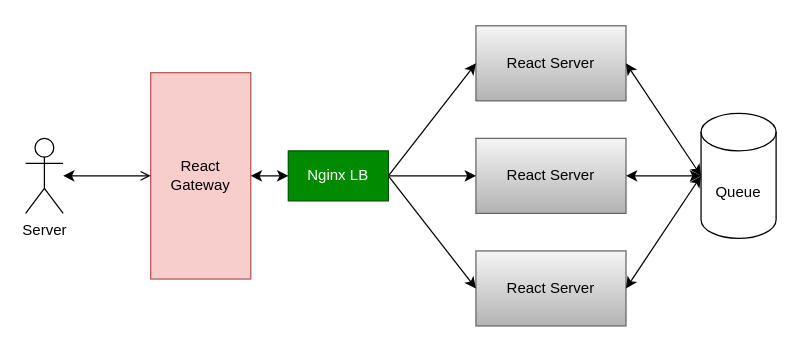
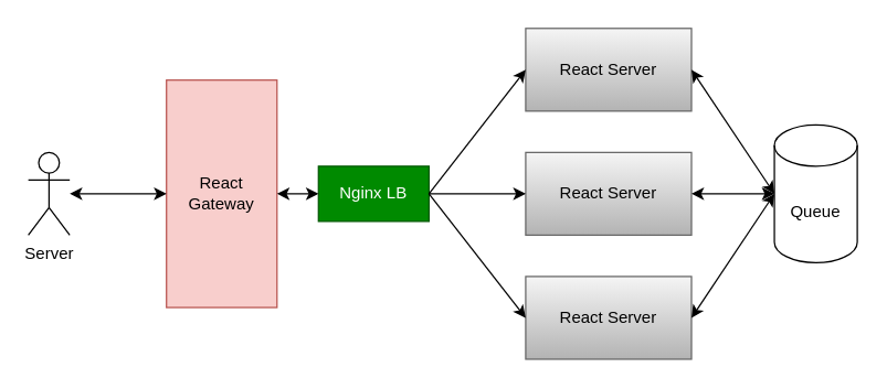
- <mxCell id="4" value="" style="endArrow=open;startArrow=classic;html=1;rounded=0;entryX=0;entryY=0.5;entryDx=0;entryDy=0;" edge="1" parent="1" source="2" target="3"><mxGeometry width="50" height="50" relative="1" as="geometry"><mxPoint x="40" y="200" as="sourcePoint" /><mxPoint x="90" y="150" as="targetPoint" /></mxGeometry></mxCell>
+ <mxCell id="4" value="" style="endArrow=classic;startArrow=classic;html=1;rounded=0;entryX=0;entryY=0.5;entryDx=0;entryDy=0;" edge="1" parent="1" source="2" target="3"><mxGeometry width="50" height="50" relative="1" as="geometry"><mxPoint x="40" y="200" as="sourcePoint" /><mxPoint x="90" y="150" as="targetPoint" /></mxGeometry></mxCell>
